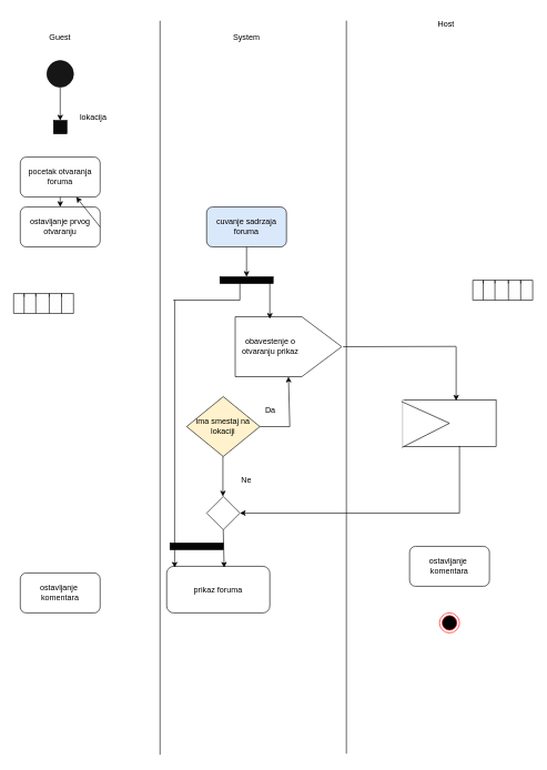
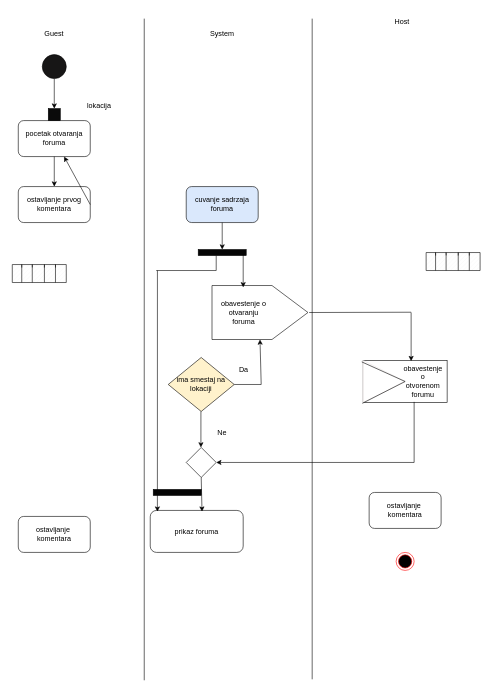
- <mxCell id="11" value="lokacija" style="text;html=1;align=center;verticalAlign=middle;whiteSpace=wrap;rounded=0;" vertex="1" parent="1"><mxGeometry x="110" y="160" width="60" height="30" as="geometry" /></mxCell>
+ <mxCell id="11" value="lokacija" style="text;html=1;align=center;verticalAlign=middle;whiteSpace=wrap;rounded=0;" vertex="1" parent="1"><mxGeometry x="135" y="160" width="60" height="30" as="geometry" /></mxCell>
- <mxCell id="8" value="pocetak otvaranja foruma" style="rounded=1;whiteSpace=wrap;html=1;" vertex="1" parent="1"><mxGeometry x="30" y="235" width="120" height="60" as="geometry" /></mxCell>
+ <mxCell id="8" value="pocetak otvaranja foruma" style="rounded=1;whiteSpace=wrap;html=1;" vertex="1" parent="1"><mxGeometry x="30" y="200" width="120" height="60" as="geometry" /></mxCell>
- <mxCell id="26" value="ostavljanje prvog otvaranju" style="rounded=1;whiteSpace=wrap;html=1;" vertex="1" parent="1"><mxGeometry x="30" y="310" width="120" height="60" as="geometry" /></mxCell>
+ <mxCell id="26" value="ostavljanje prvog komentara" style="rounded=1;whiteSpace=wrap;html=1;" vertex="1" parent="1"><mxGeometry x="30" y="310" width="120" height="60" as="geometry" /></mxCell>
- <mxCell id="14" value="&lt;div&gt;obavestenje o otvaranju prikaz&lt;/div&gt;" style="text;html=1;align=center;verticalAlign=middle;whiteSpace=wrap;rounded=0;" vertex="1" parent="1"><mxGeometry x="360.5" y="490" width="90" height="60" as="geometry" /></mxCell>
+ <mxCell id="14" value="&lt;div&gt;obavestenje o otvaranju foruma&lt;/div&gt;" style="text;html=1;align=center;verticalAlign=middle;whiteSpace=wrap;rounded=0;" vertex="1" parent="1"><mxGeometry x="360.5" y="490" width="90" height="60" as="geometry" /></mxCell>
+ <mxCell id="21" value="obavestenje o otvorenom forumu" style="text;html=1;align=center;verticalAlign=middle;whiteSpace=wrap;rounded=0;" vertex="1" parent="16"><mxGeometry x="70" y="20" width="60" height="30" as="geometry" /></mxCell>
